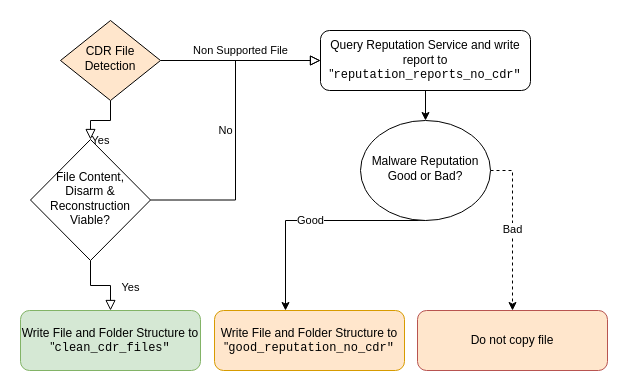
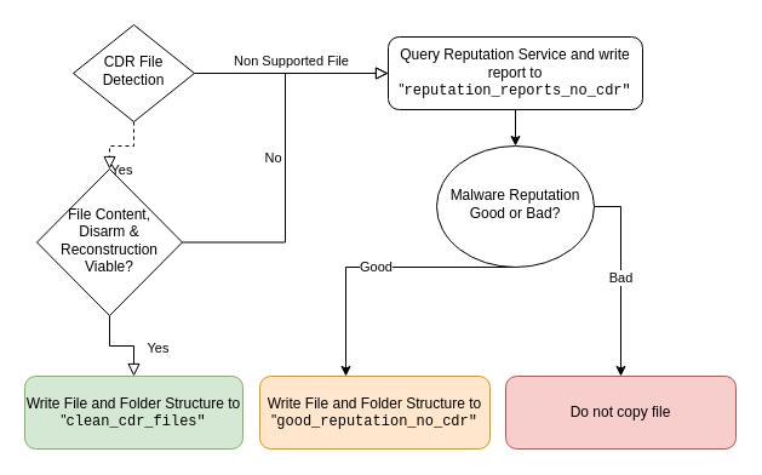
- <mxCell id="4" value="CDR File Detection" style="rhombus;whiteSpace=wrap;html=1;shadow=0;fontFamily=Helvetica;fontSize=12;align=center;strokeWidth=1;spacing=6;spacingTop=-4;fillColor=#ffe6cc;" parent="1" vertex="1"><mxGeometry x="60" y="20" width="100" height="80" as="geometry" /></mxCell>
+ <mxCell id="4" value="CDR File Detection" style="rhombus;whiteSpace=wrap;html=1;shadow=0;fontFamily=Helvetica;fontSize=12;align=center;strokeWidth=1;spacing=6;spacingTop=-4;" parent="1" vertex="1"><mxGeometry x="60" y="20" width="100" height="80" as="geometry" /></mxCell>
- <mxCell id="2" value="Yes" style="rounded=0;html=1;jettySize=auto;orthogonalLoop=1;fontSize=11;endArrow=block;endFill=0;endSize=8;strokeWidth=1;shadow=0;labelBackgroundColor=none;edgeStyle=orthogonalEdgeStyle;" parent="1" source="4" target="7" edge="1"><mxGeometry y="20" relative="1" as="geometry"><mxPoint as="offset" /></mxGeometry></mxCell>
+ <mxCell id="2" value="Yes" style="rounded=0;html=1;jettySize=auto;orthogonalLoop=1;fontSize=11;endArrow=block;endFill=0;endSize=8;strokeWidth=1;shadow=0;labelBackgroundColor=none;edgeStyle=orthogonalEdgeStyle;dashed=1;" parent="1" source="4" target="7" edge="1"><mxGeometry y="20" relative="1" as="geometry"><mxPoint as="offset" /></mxGeometry></mxCell>
- <mxCell id="13" value="Bad" style="edgeStyle=orthogonalEdgeStyle;rounded=0;orthogonalLoop=1;jettySize=auto;html=1;exitX=1;exitY=0.5;exitDx=0;exitDy=0;fontColor=#000000;dashed=1;" parent="1" source="14" target="15" edge="1"><mxGeometry relative="1" as="geometry" /></mxCell>
+ <mxCell id="13" value="Bad" style="edgeStyle=orthogonalEdgeStyle;rounded=0;orthogonalLoop=1;jettySize=auto;html=1;exitX=1;exitY=0.5;exitDx=0;exitDy=0;fontColor=#000000;" parent="1" source="14" target="15" edge="1"><mxGeometry relative="1" as="geometry" /></mxCell>
- <mxCell id="15" value="Do not copy file" style="rounded=1;whiteSpace=wrap;html=1;fontSize=12;glass=0;strokeWidth=1;shadow=0;labelBackgroundColor=none;fillColor=#ffe6cc;strokeColor=#b85450;" parent="1" vertex="1"><mxGeometry x="417" y="310" width="190" height="60" as="geometry" /></mxCell>
+ <mxCell id="15" value="Do not copy file" style="rounded=1;whiteSpace=wrap;html=1;fontSize=12;glass=0;strokeWidth=1;shadow=0;labelBackgroundColor=none;fillColor=#f8cecc;strokeColor=#b85450;" parent="1" vertex="1"><mxGeometry x="417" y="310" width="190" height="60" as="geometry" /></mxCell>
